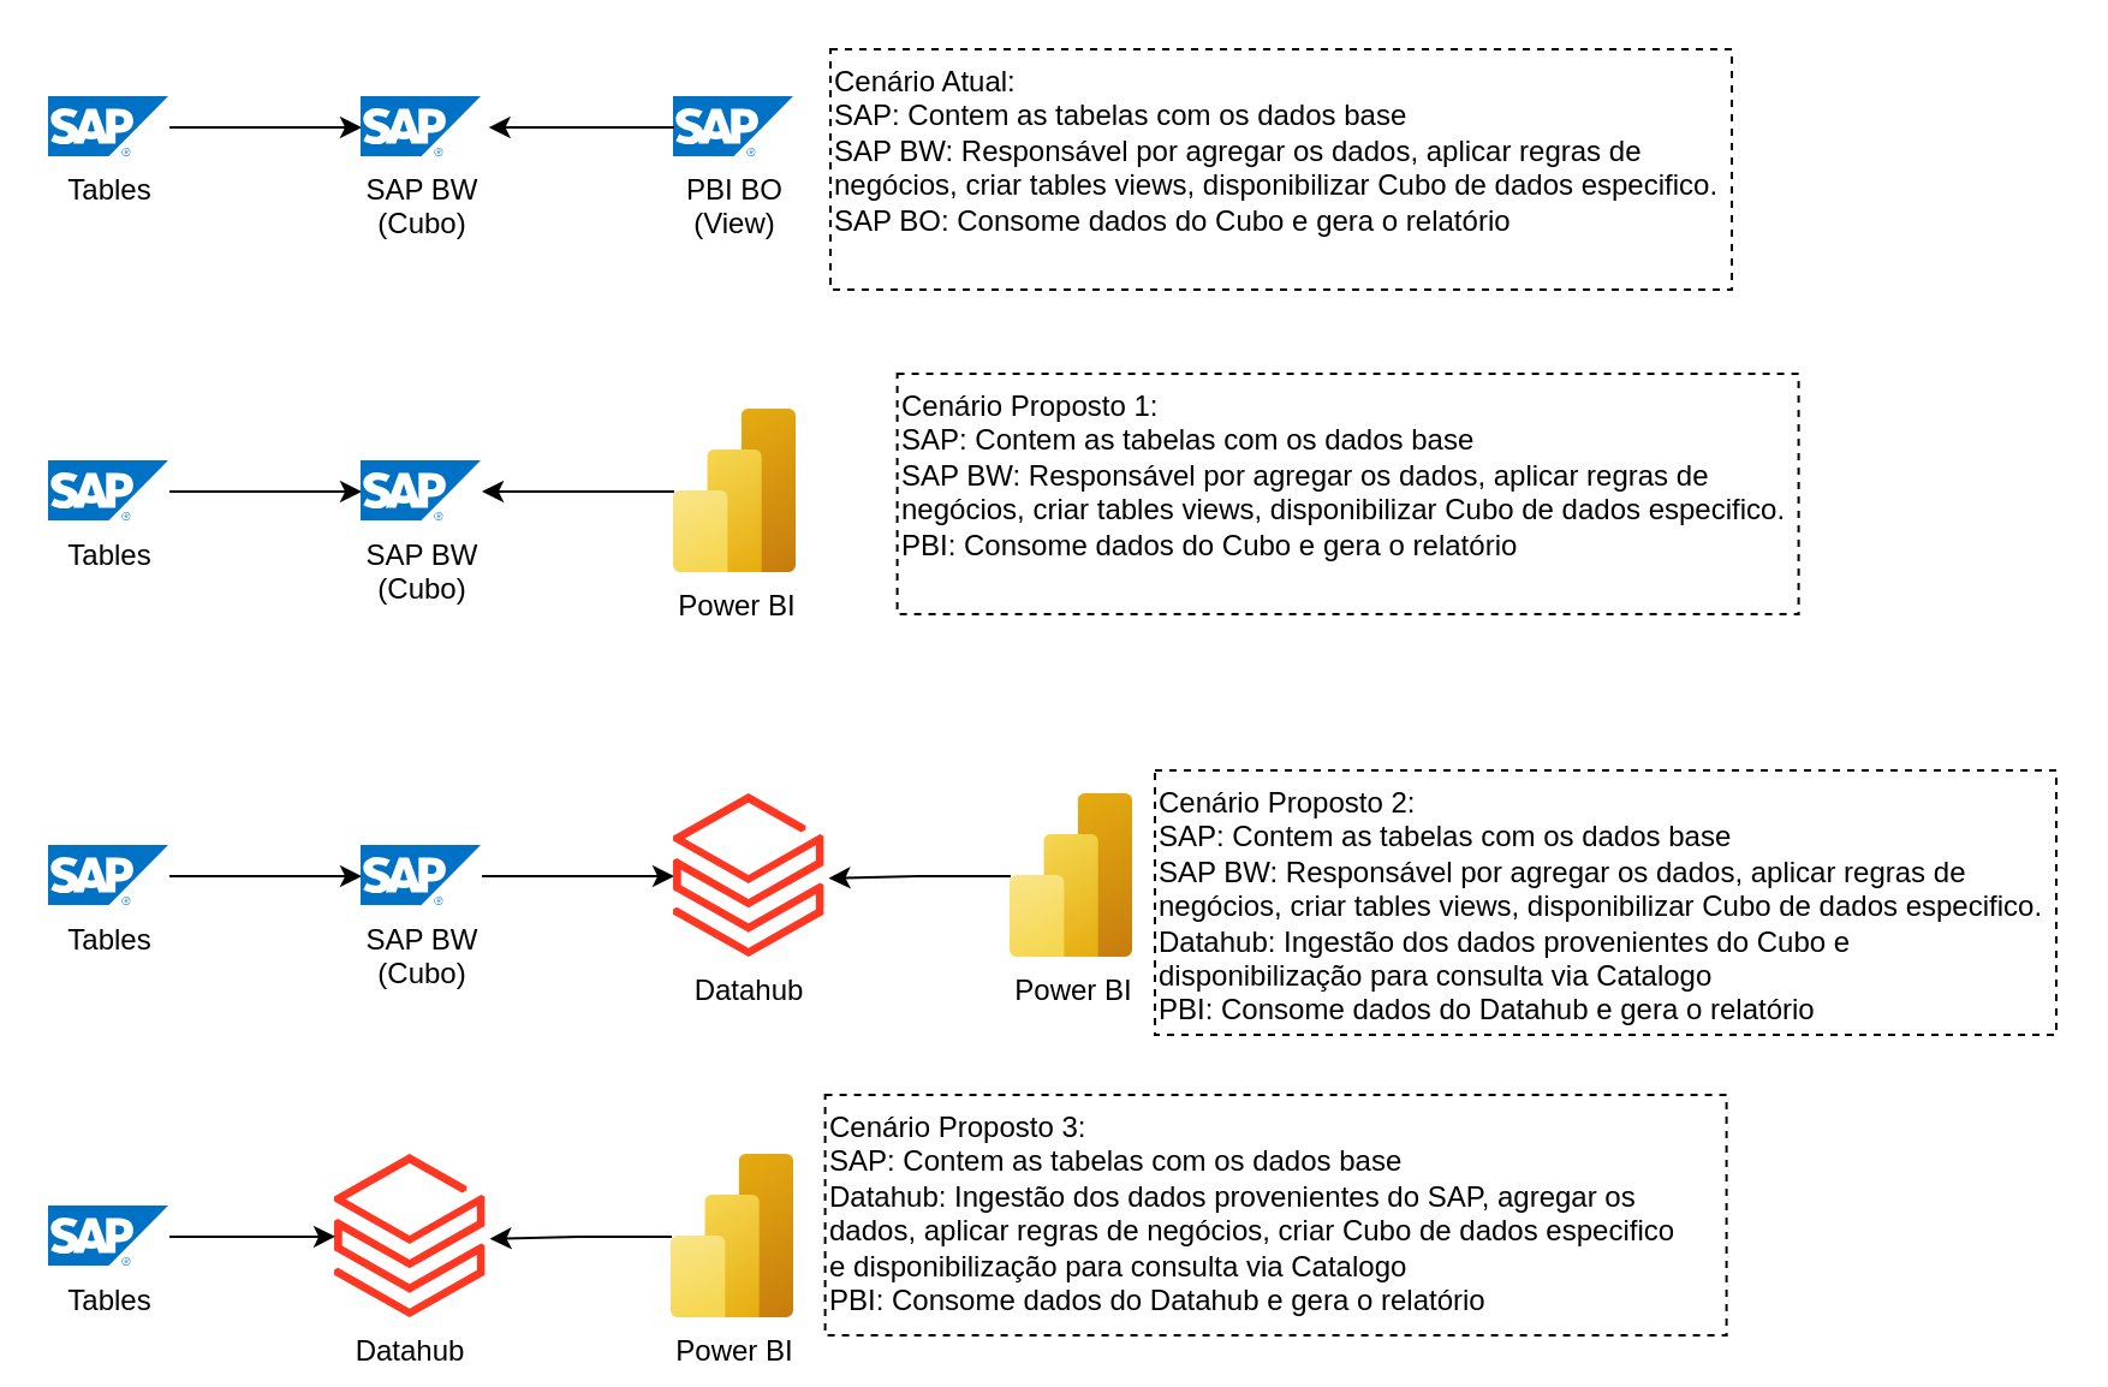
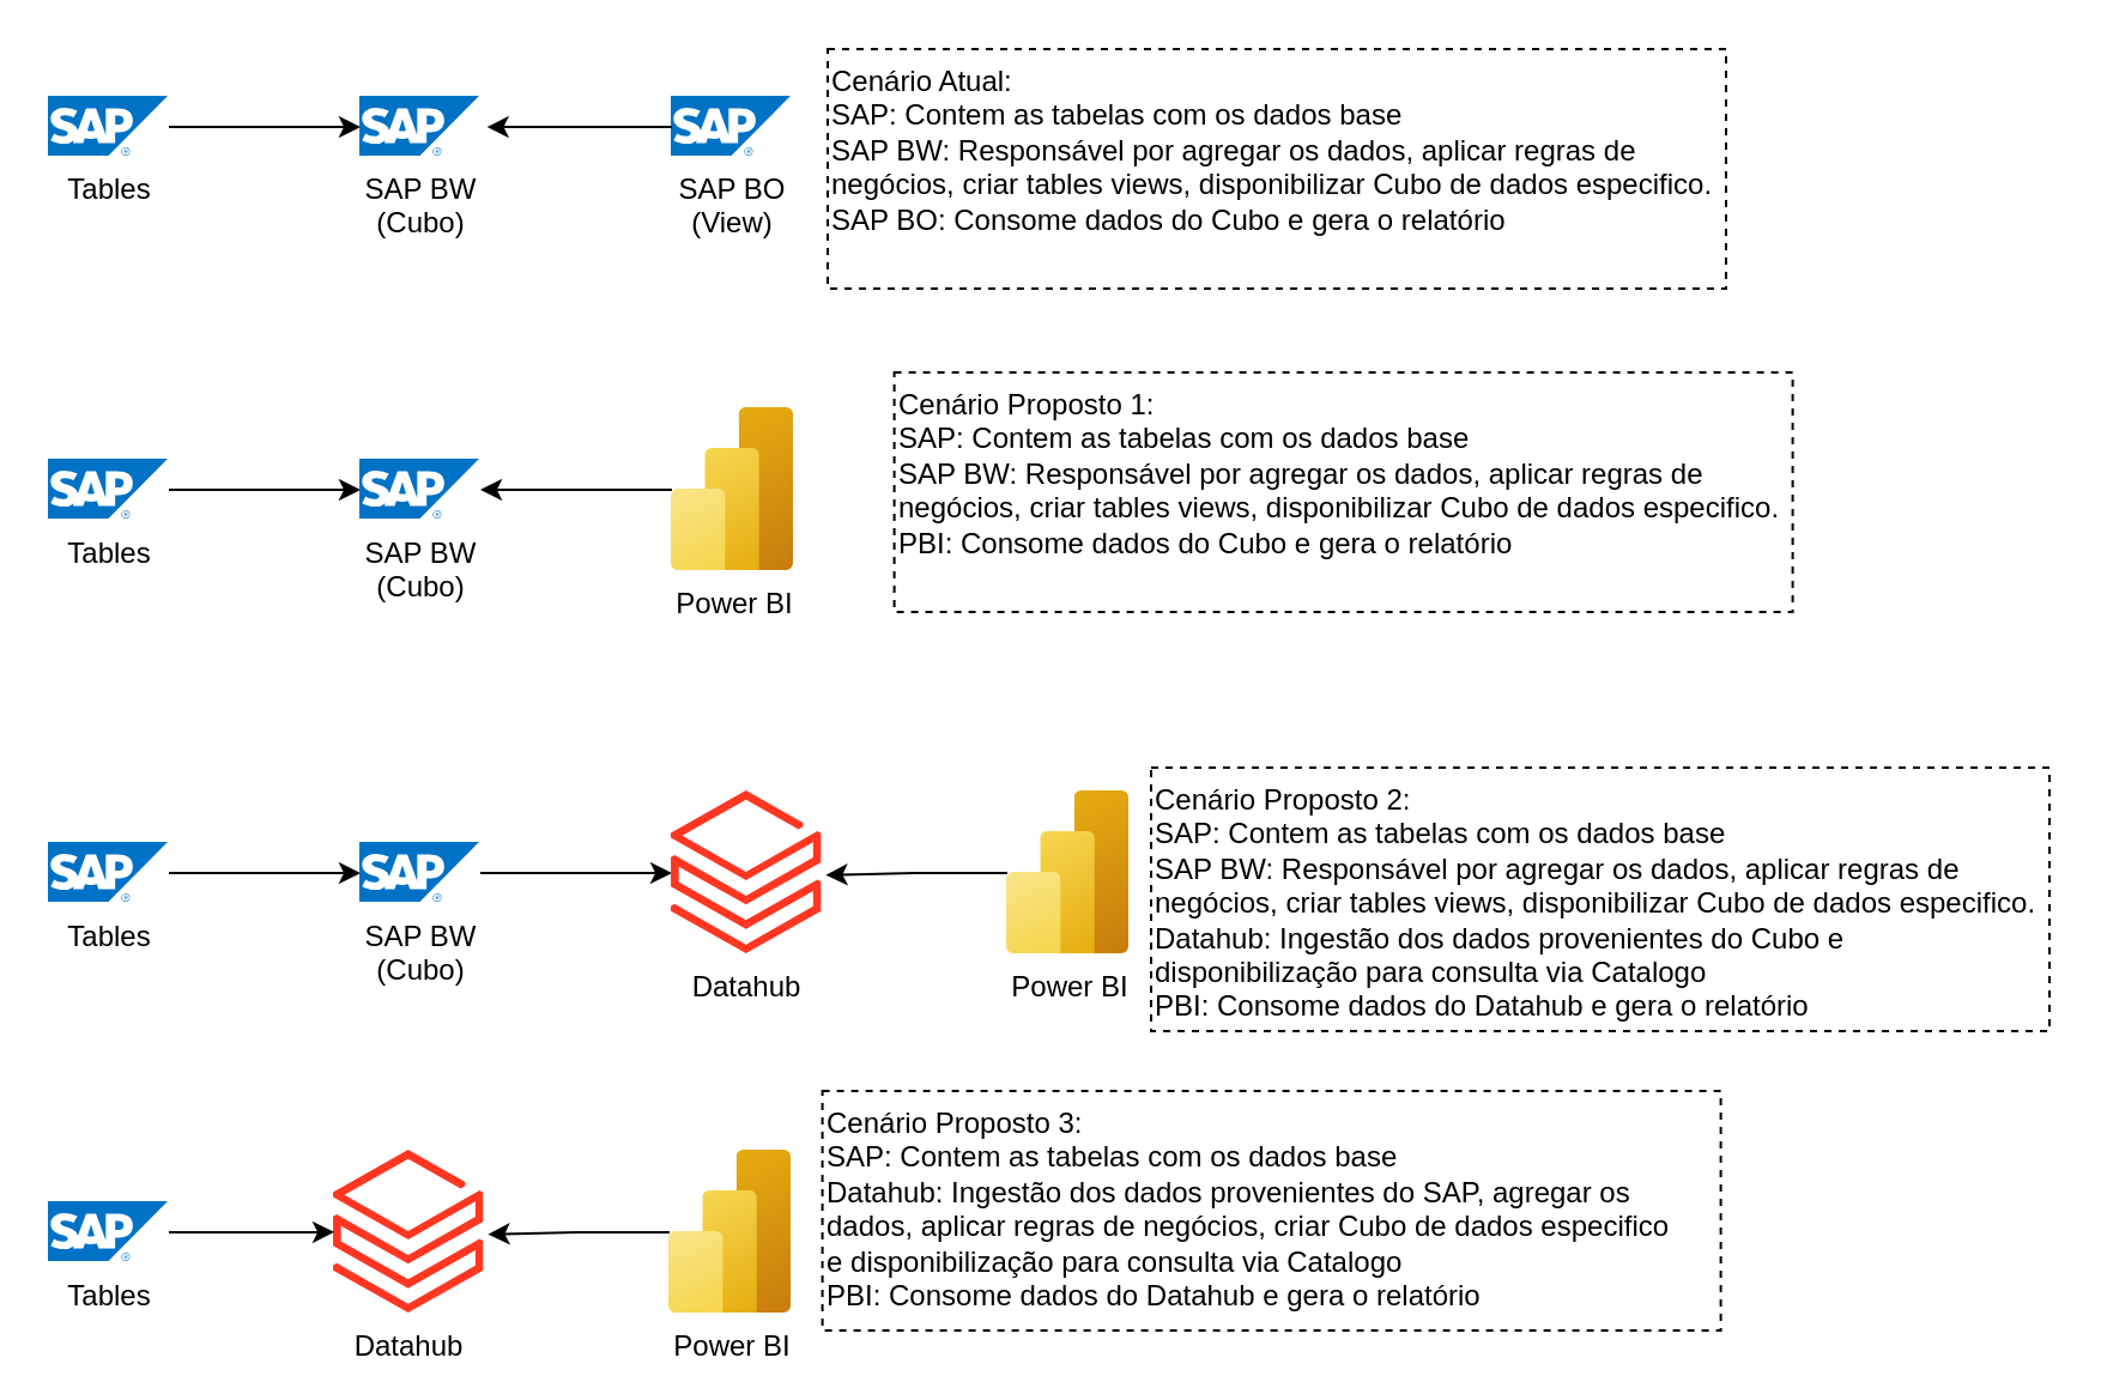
- <mxCell id="5" value="PBI BO&lt;br&gt;(View)" style="image;sketch=0;aspect=fixed;html=1;points=[];align=center;fontSize=12;image=img/lib/mscae/SAP_HANA_on_Azure.svg;" vertex="1" parent="1"><mxGeometry x="280" y="40" width="50" height="25" as="geometry" /></mxCell>
+ <mxCell id="5" value="SAP BO&lt;br&gt;(View)" style="image;sketch=0;aspect=fixed;html=1;points=[];align=center;fontSize=12;image=img/lib/mscae/SAP_HANA_on_Azure.svg;" vertex="1" parent="1"><mxGeometry x="280" y="40" width="50" height="25" as="geometry" /></mxCell>
